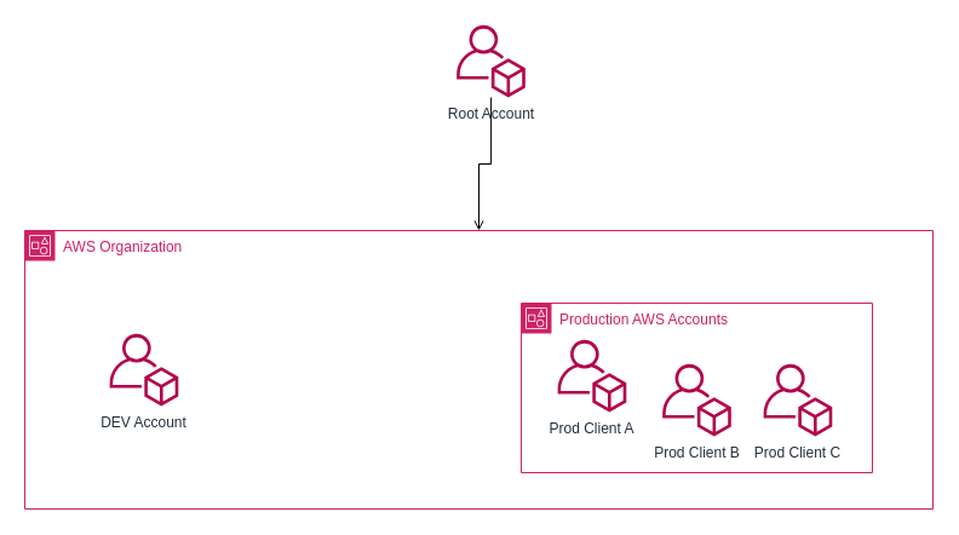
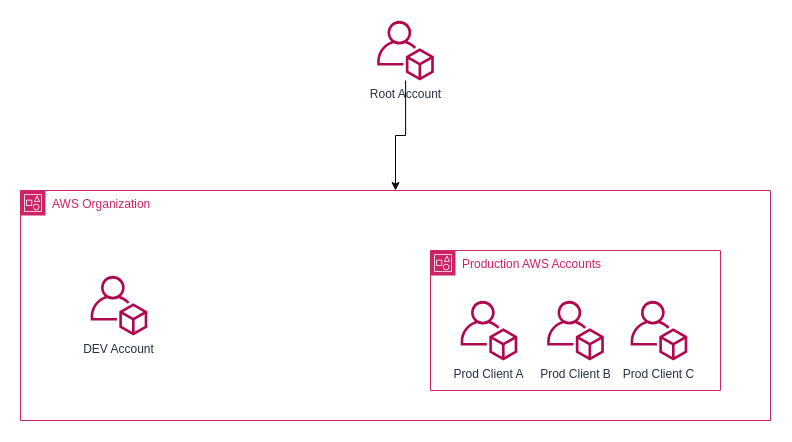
- <mxCell id="8" style="edgeStyle=orthogonalEdgeStyle;rounded=0;orthogonalLoop=1;jettySize=auto;html=1;endArrow=open;" edge="1" parent="1" source="9" target="2"><mxGeometry relative="1" as="geometry" /></mxCell>
+ <mxCell id="8" style="edgeStyle=orthogonalEdgeStyle;rounded=0;orthogonalLoop=1;jettySize=auto;html=1;" edge="1" parent="1" source="9" target="2"><mxGeometry relative="1" as="geometry" /></mxCell>
- <mxCell id="5" value="Prod Client A" style="sketch=0;outlineConnect=0;fontColor=#232F3E;gradientColor=none;fillColor=#B0084D;strokeColor=none;dashed=0;verticalLabelPosition=bottom;verticalAlign=top;align=center;html=1;fontSize=12;fontStyle=0;aspect=fixed;pointerEvents=1;shape=mxgraph.aws4.organizations_account;" vertex="1" parent="4"><mxGeometry x="30" y="30" width="56.92" height="60" as="geometry" /></mxCell>
+ <mxCell id="5" value="Prod Client A" style="sketch=0;outlineConnect=0;fontColor=#232F3E;gradientColor=none;fillColor=#B0084D;strokeColor=none;dashed=0;verticalLabelPosition=bottom;verticalAlign=top;align=center;html=1;fontSize=12;fontStyle=0;aspect=fixed;pointerEvents=1;shape=mxgraph.aws4.organizations_account;" vertex="1" parent="4"><mxGeometry x="30" y="50" width="56.92" height="60" as="geometry" /></mxCell>
